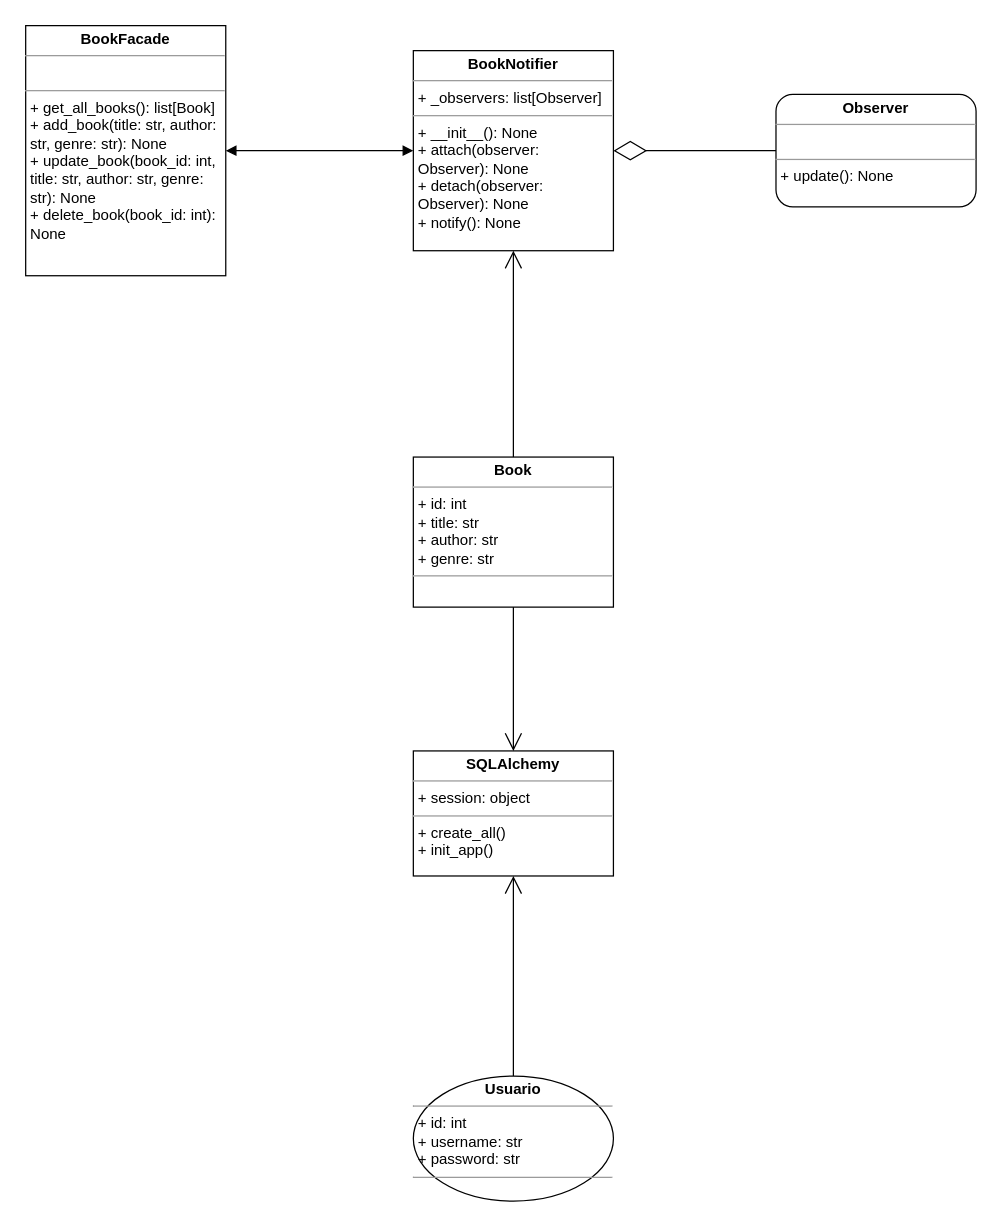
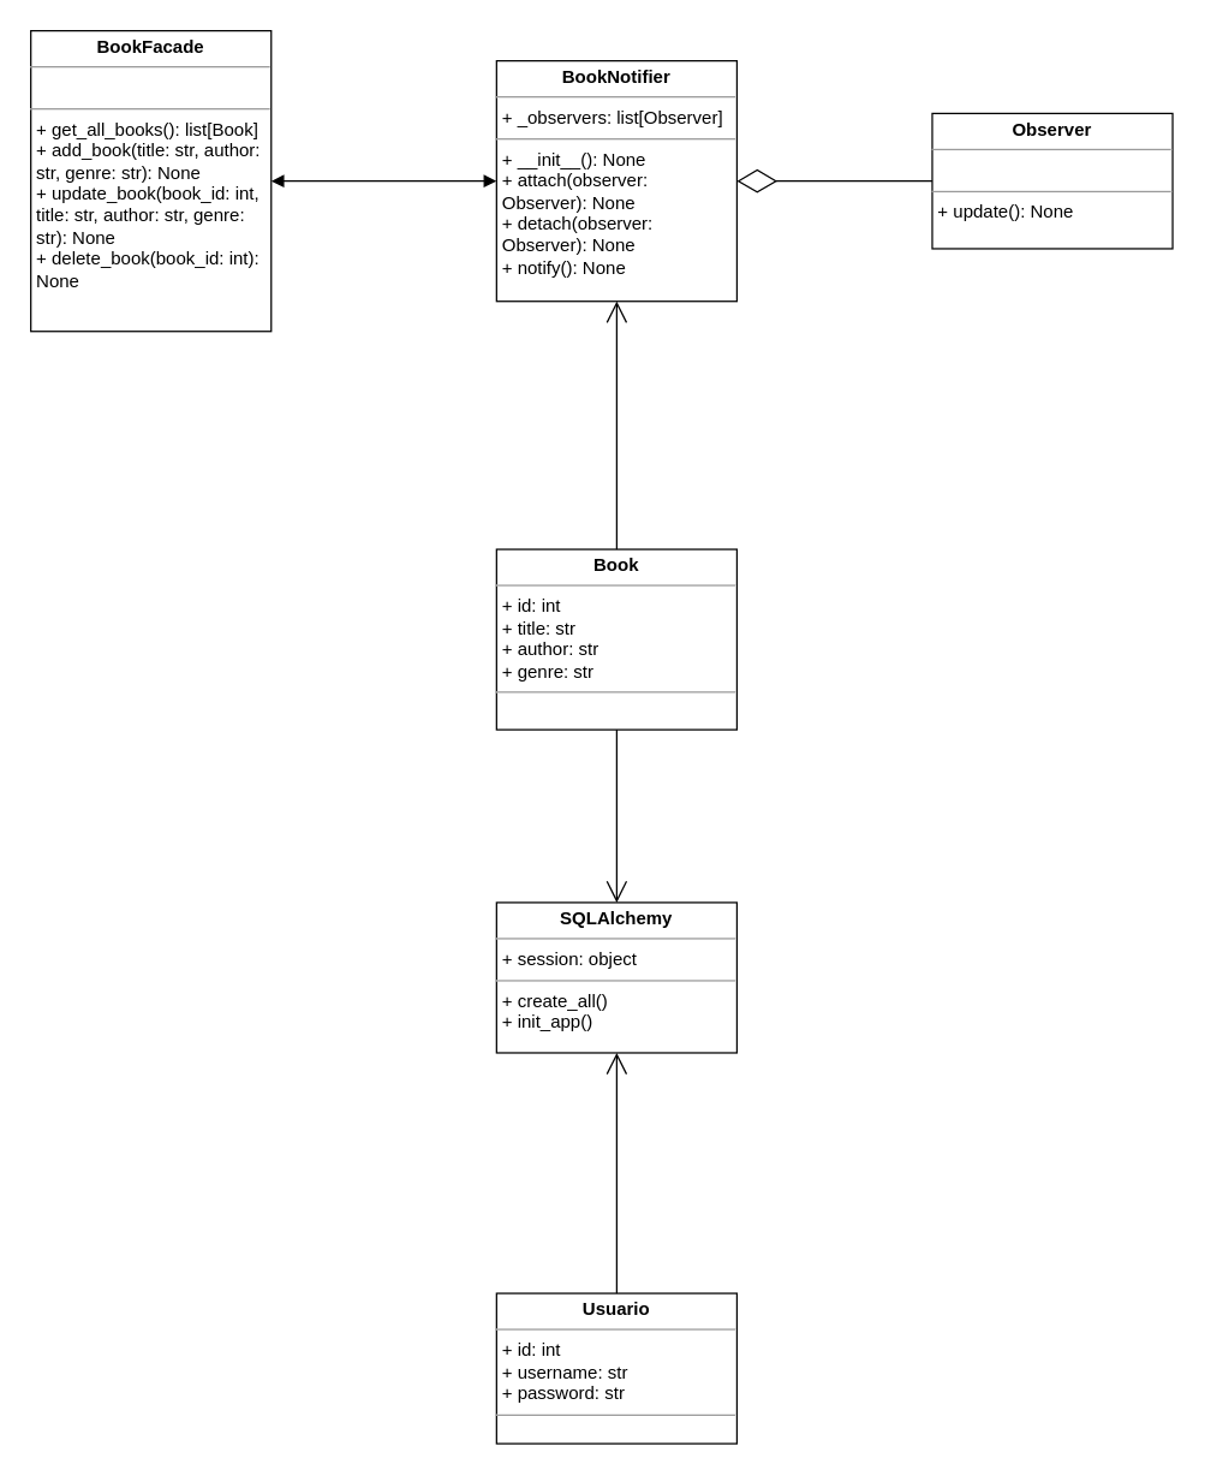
- <mxCell id="7" value="&lt;p style=&quot;margin:0px;margin-top:4px;text-align:center;&quot;&gt;&lt;b&gt;Observer&lt;/b&gt;&lt;/p&gt;&lt;hr size=&quot;1&quot;&gt;&lt;p style=&quot;margin:0px;margin-left:4px;&quot;&gt;&lt;br&gt;&lt;/p&gt;&lt;hr size=&quot;1&quot;&gt;&lt;p style=&quot;margin:0px;margin-left:4px;&quot;&gt;+&amp;nbsp;update(): None&lt;/p&gt;" style="verticalAlign=top;align=left;overflow=fill;fontSize=12;fontFamily=Helvetica;html=1;whiteSpace=wrap;rounded=1;" parent="1" vertex="1"><mxGeometry x="620" y="75" width="160" height="90" as="geometry" /></mxCell>
+ <mxCell id="7" value="&lt;p style=&quot;margin:0px;margin-top:4px;text-align:center;&quot;&gt;&lt;b&gt;Observer&lt;/b&gt;&lt;/p&gt;&lt;hr size=&quot;1&quot;&gt;&lt;p style=&quot;margin:0px;margin-left:4px;&quot;&gt;&lt;br&gt;&lt;/p&gt;&lt;hr size=&quot;1&quot;&gt;&lt;p style=&quot;margin:0px;margin-left:4px;&quot;&gt;+&amp;nbsp;update(): None&lt;/p&gt;" style="verticalAlign=top;align=left;overflow=fill;fontSize=12;fontFamily=Helvetica;html=1;whiteSpace=wrap;" parent="1" vertex="1"><mxGeometry x="620" y="75" width="160" height="90" as="geometry" /></mxCell>
- <mxCell id="4" value="&lt;p style=&quot;margin:0px;margin-top:4px;text-align:center;&quot;&gt;&lt;b&gt;Usuario&lt;/b&gt;&lt;/p&gt;&lt;hr size=&quot;1&quot;&gt;&lt;p style=&quot;margin:0px;margin-left:4px;&quot;&gt;+&amp;nbsp;id: int&lt;/p&gt;&lt;p style=&quot;margin:0px;margin-left:4px;&quot;&gt;+&amp;nbsp;username: str&lt;/p&gt;&lt;p style=&quot;margin:0px;margin-left:4px;&quot;&gt;+&amp;nbsp;password: str&lt;/p&gt;&lt;hr size=&quot;1&quot;&gt;&lt;p style=&quot;margin:0px;margin-left:4px;&quot;&gt;&lt;br&gt;&lt;/p&gt;" style="ellipse;verticalAlign=top;align=left;overflow=fill;fontSize=12;fontFamily=Helvetica;html=1;whiteSpace=wrap;" parent="1" vertex="1"><mxGeometry x="330" y="860" width="160" height="100" as="geometry" /></mxCell>
+ <mxCell id="4" value="&lt;p style=&quot;margin:0px;margin-top:4px;text-align:center;&quot;&gt;&lt;b&gt;Usuario&lt;/b&gt;&lt;/p&gt;&lt;hr size=&quot;1&quot;&gt;&lt;p style=&quot;margin:0px;margin-left:4px;&quot;&gt;+&amp;nbsp;id: int&lt;/p&gt;&lt;p style=&quot;margin:0px;margin-left:4px;&quot;&gt;+&amp;nbsp;username: str&lt;/p&gt;&lt;p style=&quot;margin:0px;margin-left:4px;&quot;&gt;+&amp;nbsp;password: str&lt;/p&gt;&lt;hr size=&quot;1&quot;&gt;&lt;p style=&quot;margin:0px;margin-left:4px;&quot;&gt;&lt;br&gt;&lt;/p&gt;" style="verticalAlign=top;align=left;overflow=fill;fontSize=12;fontFamily=Helvetica;html=1;whiteSpace=wrap;" parent="1" vertex="1"><mxGeometry x="330" y="860" width="160" height="100" as="geometry" /></mxCell>
